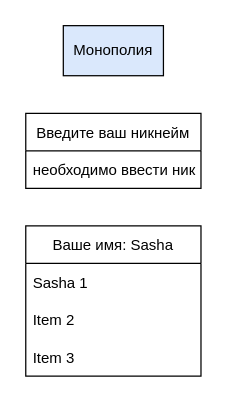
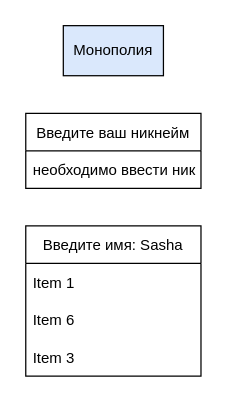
- <mxCell id="5" value="Ваше имя: Sasha" style="swimlane;fontStyle=0;childLayout=stackLayout;horizontal=1;startSize=30;horizontalStack=0;resizeParent=1;resizeParentMax=0;resizeLast=0;collapsible=1;marginBottom=0;" vertex="1" parent="1"><mxGeometry x="20" y="180" width="140" height="120" as="geometry" /></mxCell>
+ <mxCell id="5" value="Введите имя: Sasha" style="swimlane;fontStyle=0;childLayout=stackLayout;horizontal=1;startSize=30;horizontalStack=0;resizeParent=1;resizeParentMax=0;resizeLast=0;collapsible=1;marginBottom=0;" vertex="1" parent="1"><mxGeometry x="20" y="180" width="140" height="120" as="geometry" /></mxCell>
- <mxCell id="6" value="Sasha 1" style="text;strokeColor=none;fillColor=none;align=left;verticalAlign=middle;spacingLeft=4;spacingRight=4;overflow=hidden;points=[[0,0.5],[1,0.5]];portConstraint=eastwest;rotatable=0;" vertex="1" parent="5"><mxGeometry y="30" width="140" height="30" as="geometry" /></mxCell>
+ <mxCell id="6" value="Item 1" style="text;strokeColor=none;fillColor=none;align=left;verticalAlign=middle;spacingLeft=4;spacingRight=4;overflow=hidden;points=[[0,0.5],[1,0.5]];portConstraint=eastwest;rotatable=0;" vertex="1" parent="5"><mxGeometry y="30" width="140" height="30" as="geometry" /></mxCell>
- <mxCell id="7" value="Item 2" style="text;strokeColor=none;fillColor=none;align=left;verticalAlign=middle;spacingLeft=4;spacingRight=4;overflow=hidden;points=[[0,0.5],[1,0.5]];portConstraint=eastwest;rotatable=0;" vertex="1" parent="5"><mxGeometry y="60" width="140" height="30" as="geometry" /></mxCell>
+ <mxCell id="7" value="Item 6" style="text;strokeColor=none;fillColor=none;align=left;verticalAlign=middle;spacingLeft=4;spacingRight=4;overflow=hidden;points=[[0,0.5],[1,0.5]];portConstraint=eastwest;rotatable=0;" vertex="1" parent="5"><mxGeometry y="60" width="140" height="30" as="geometry" /></mxCell>
